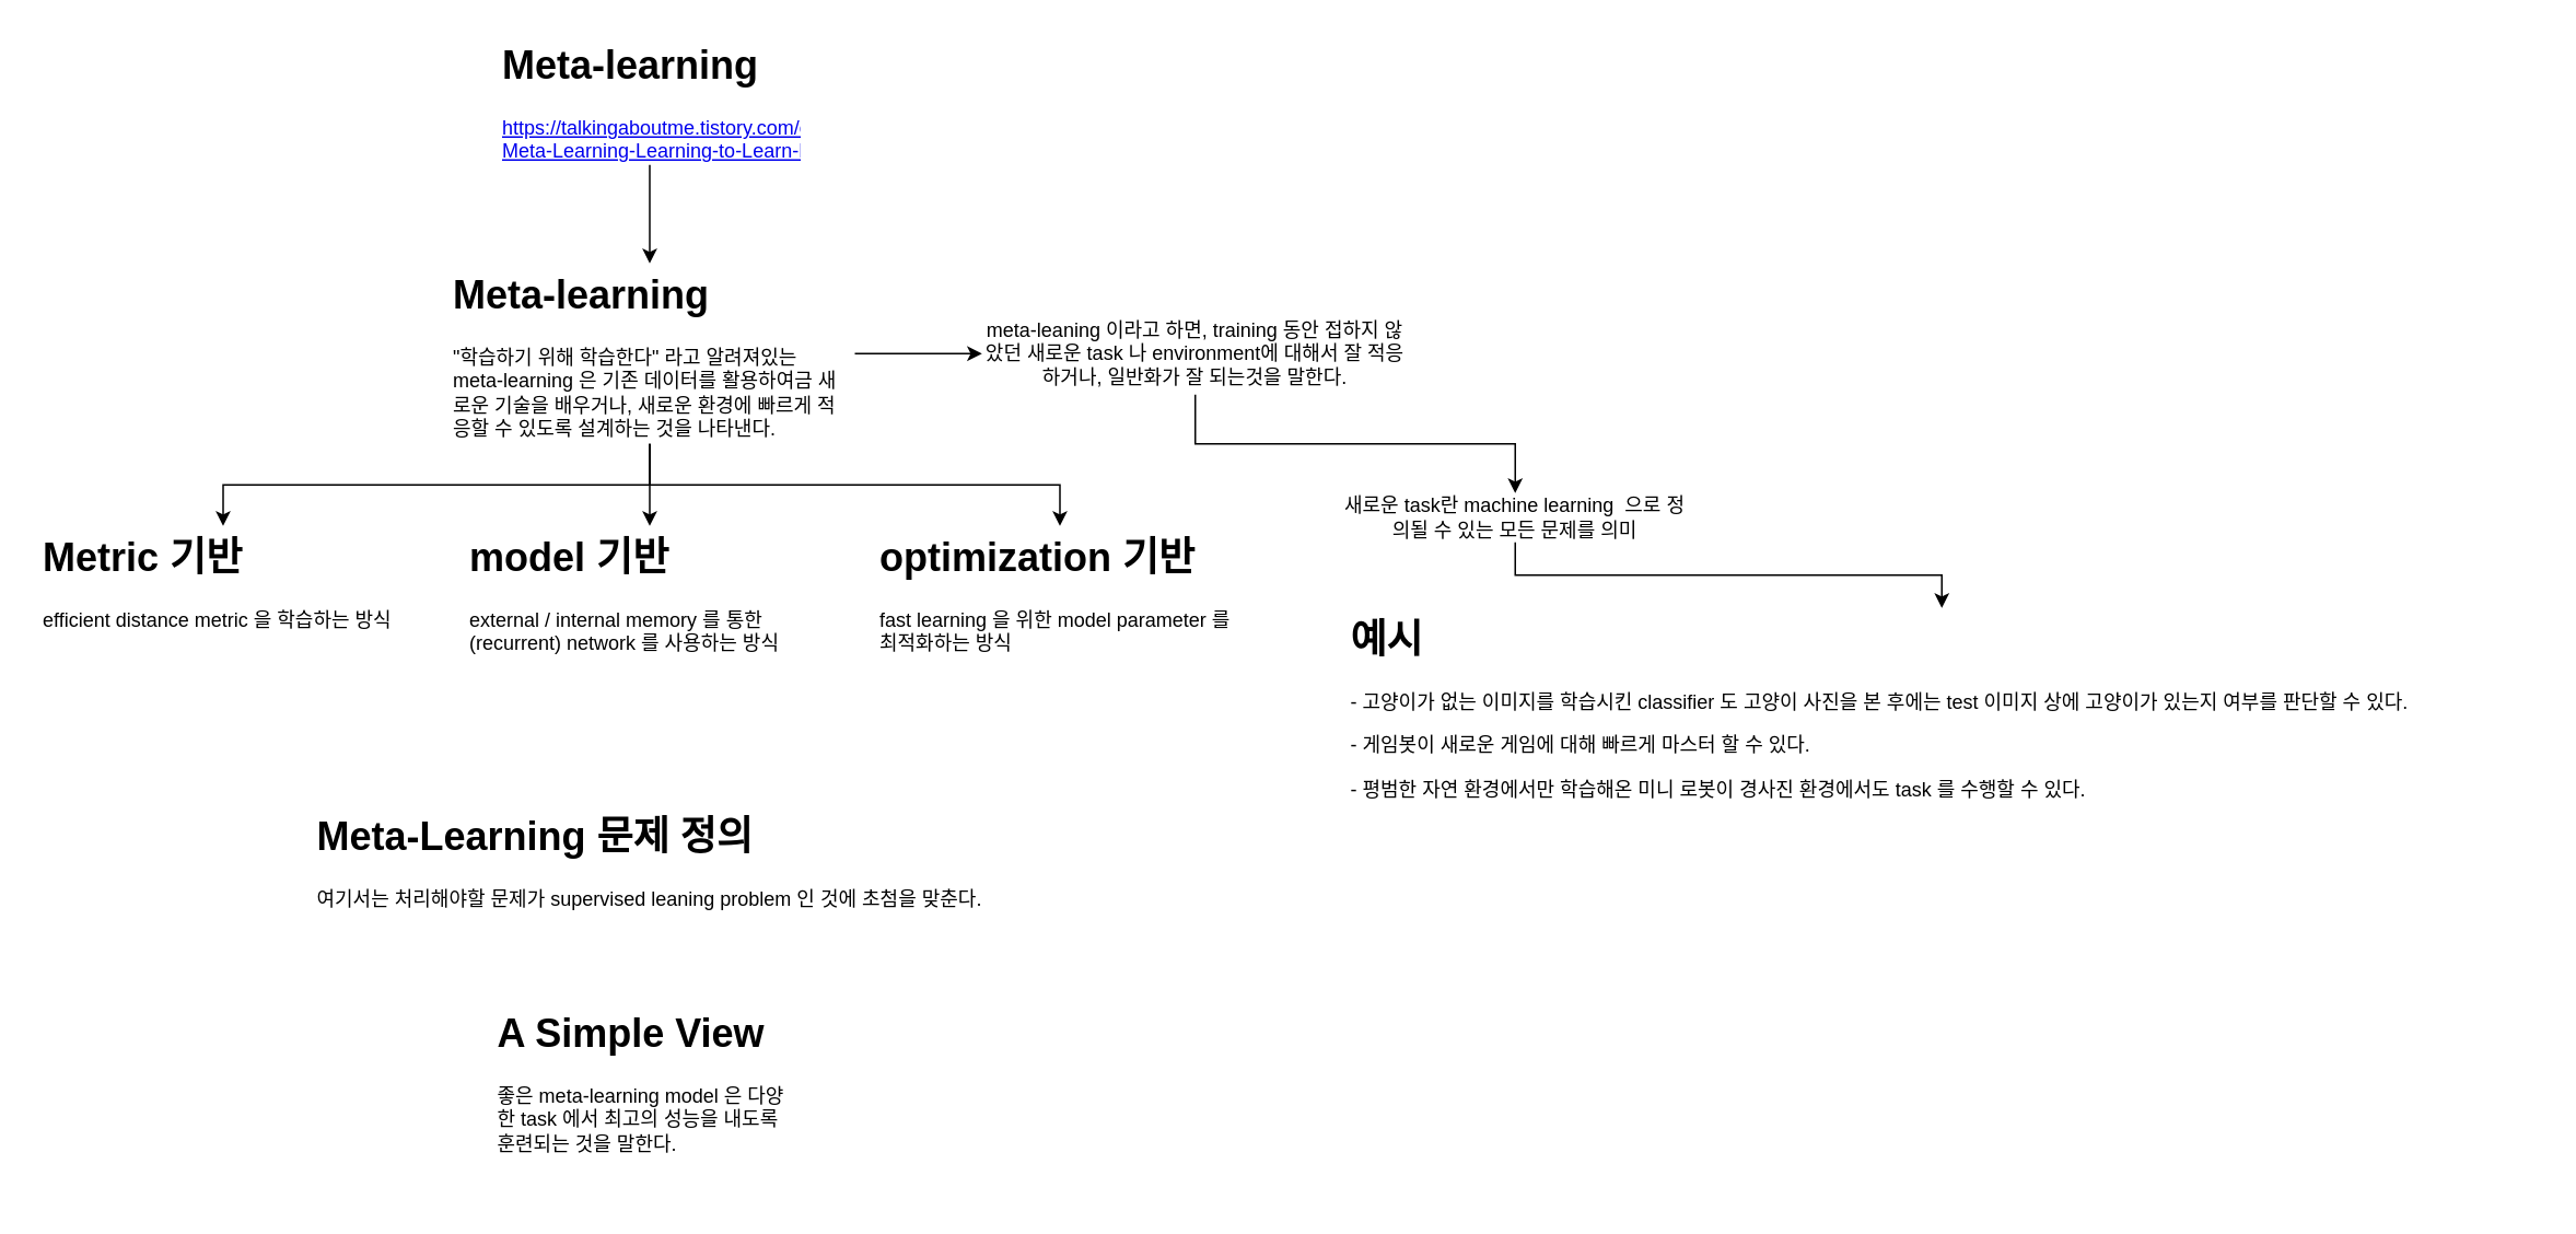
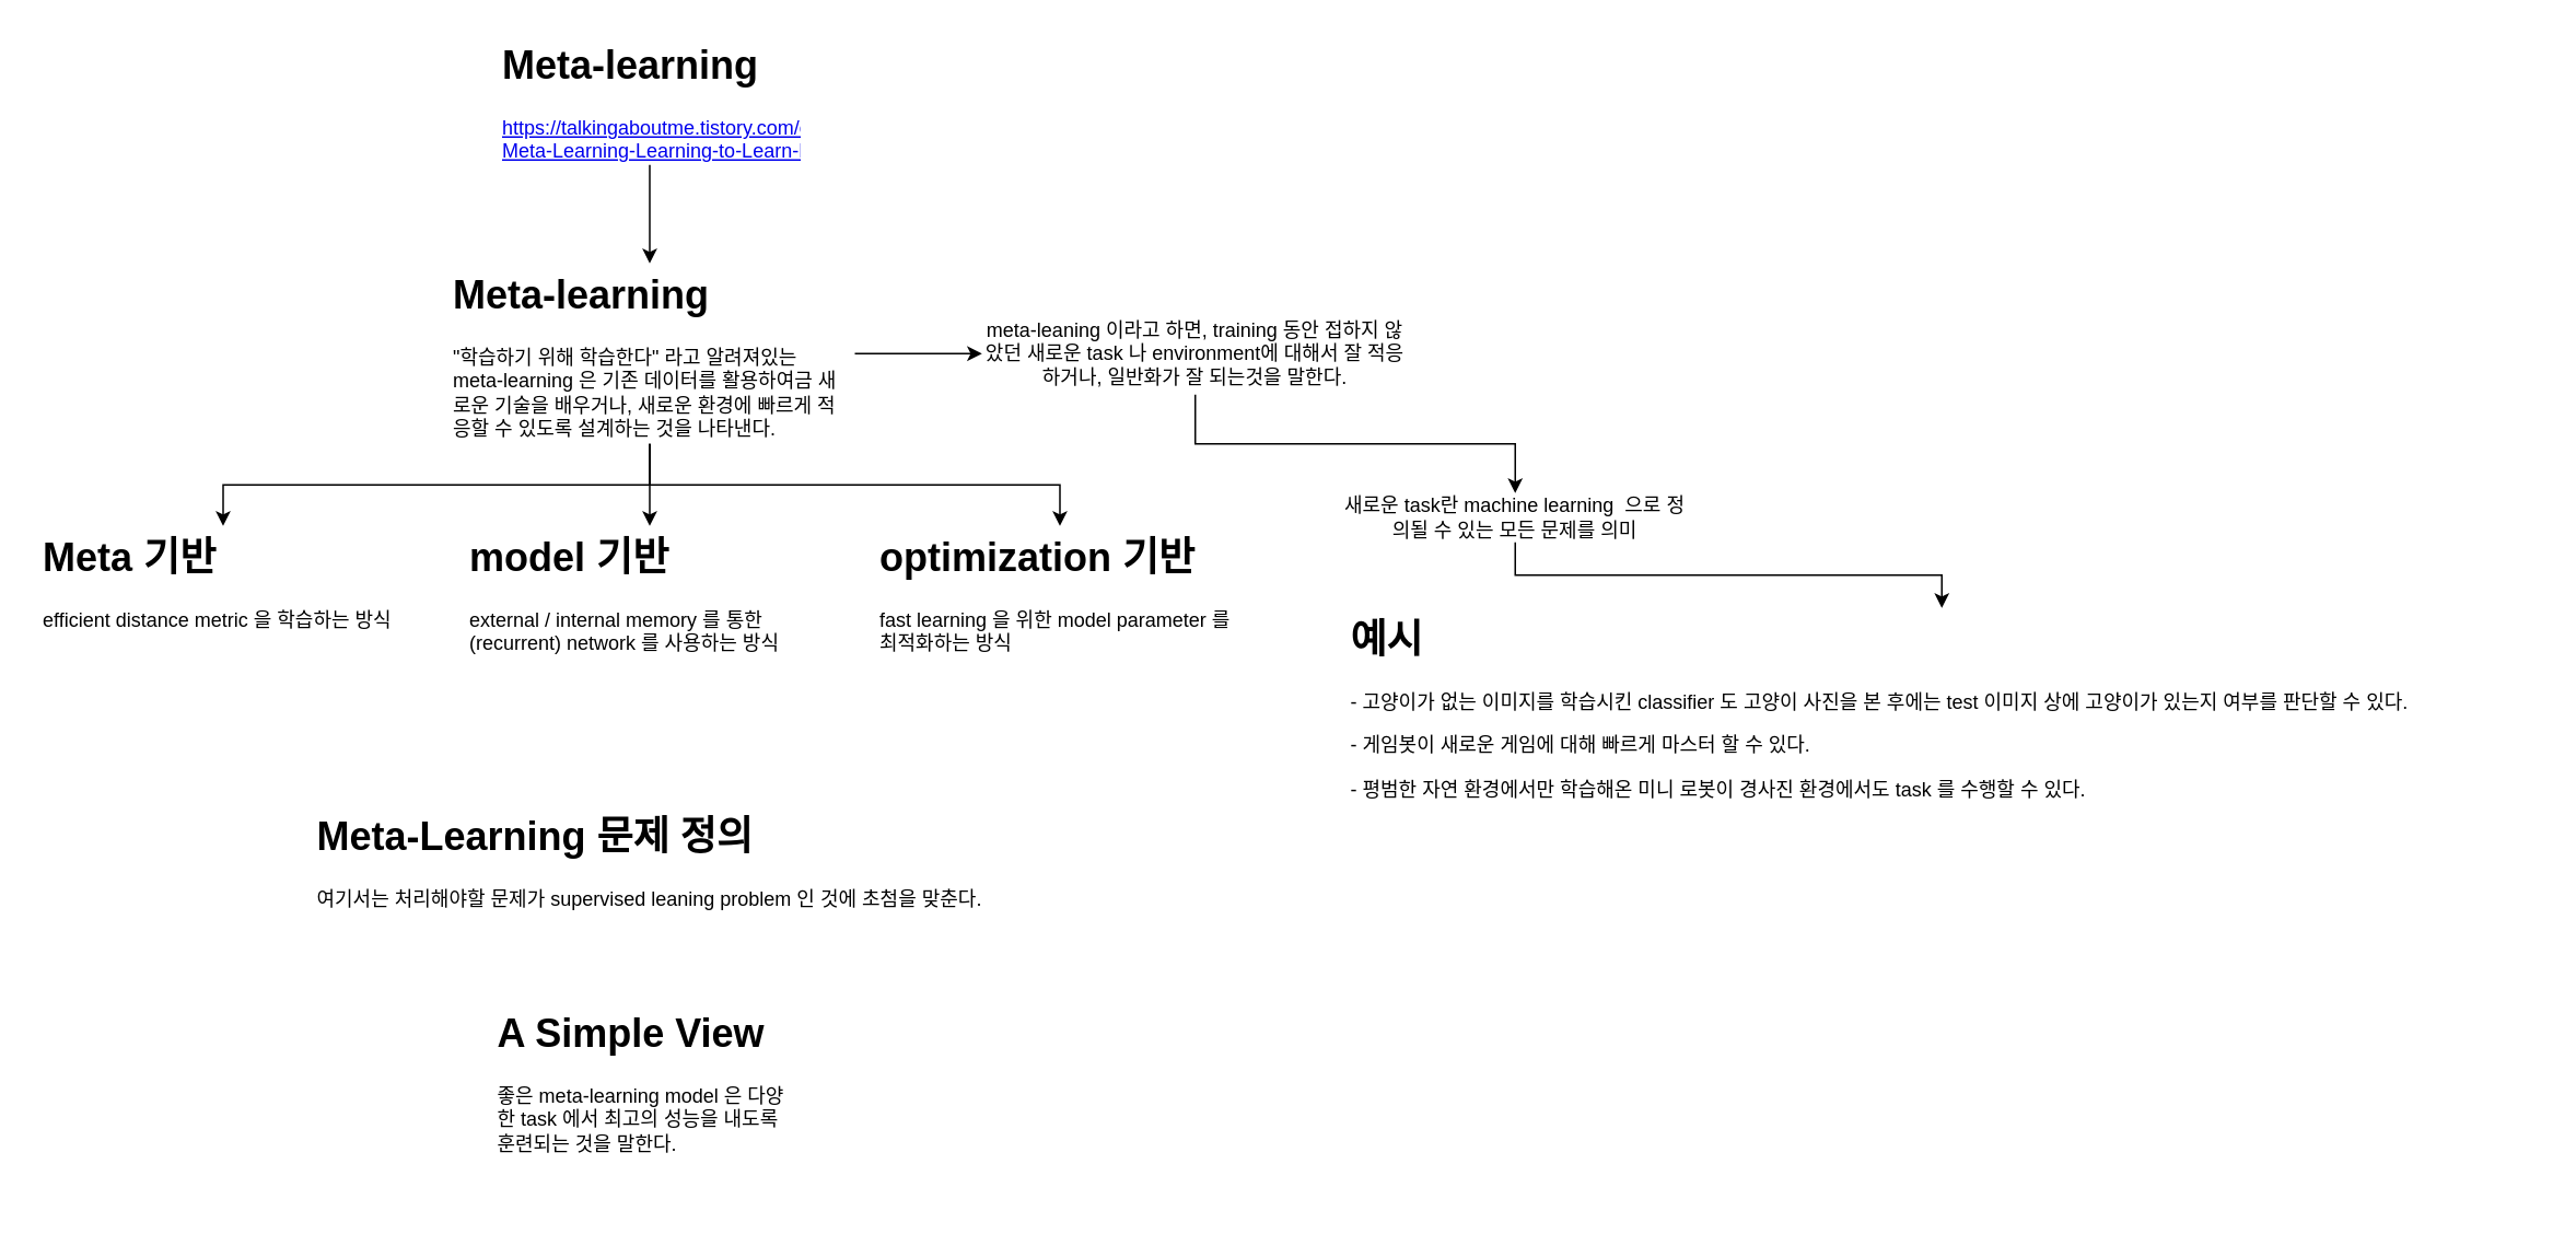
- <mxCell id="7" value="&lt;h1&gt;Metric 기반&lt;/h1&gt;&lt;p&gt;efficient distance metric 을 학습하는 방식&lt;/p&gt;" style="text;html=1;strokeColor=none;fillColor=none;spacing=5;spacingTop=-20;whiteSpace=wrap;overflow=hidden;rounded=0;" parent="1" vertex="1"><mxGeometry x="20.5" y="320" width="230" height="70" as="geometry" /></mxCell>
+ <mxCell id="7" value="&lt;h1&gt;Meta 기반&lt;/h1&gt;&lt;p&gt;efficient distance metric 을 학습하는 방식&lt;/p&gt;" style="text;html=1;strokeColor=none;fillColor=none;spacing=5;spacingTop=-20;whiteSpace=wrap;overflow=hidden;rounded=0;" parent="1" vertex="1"><mxGeometry x="20.5" y="320" width="230" height="70" as="geometry" /></mxCell>
